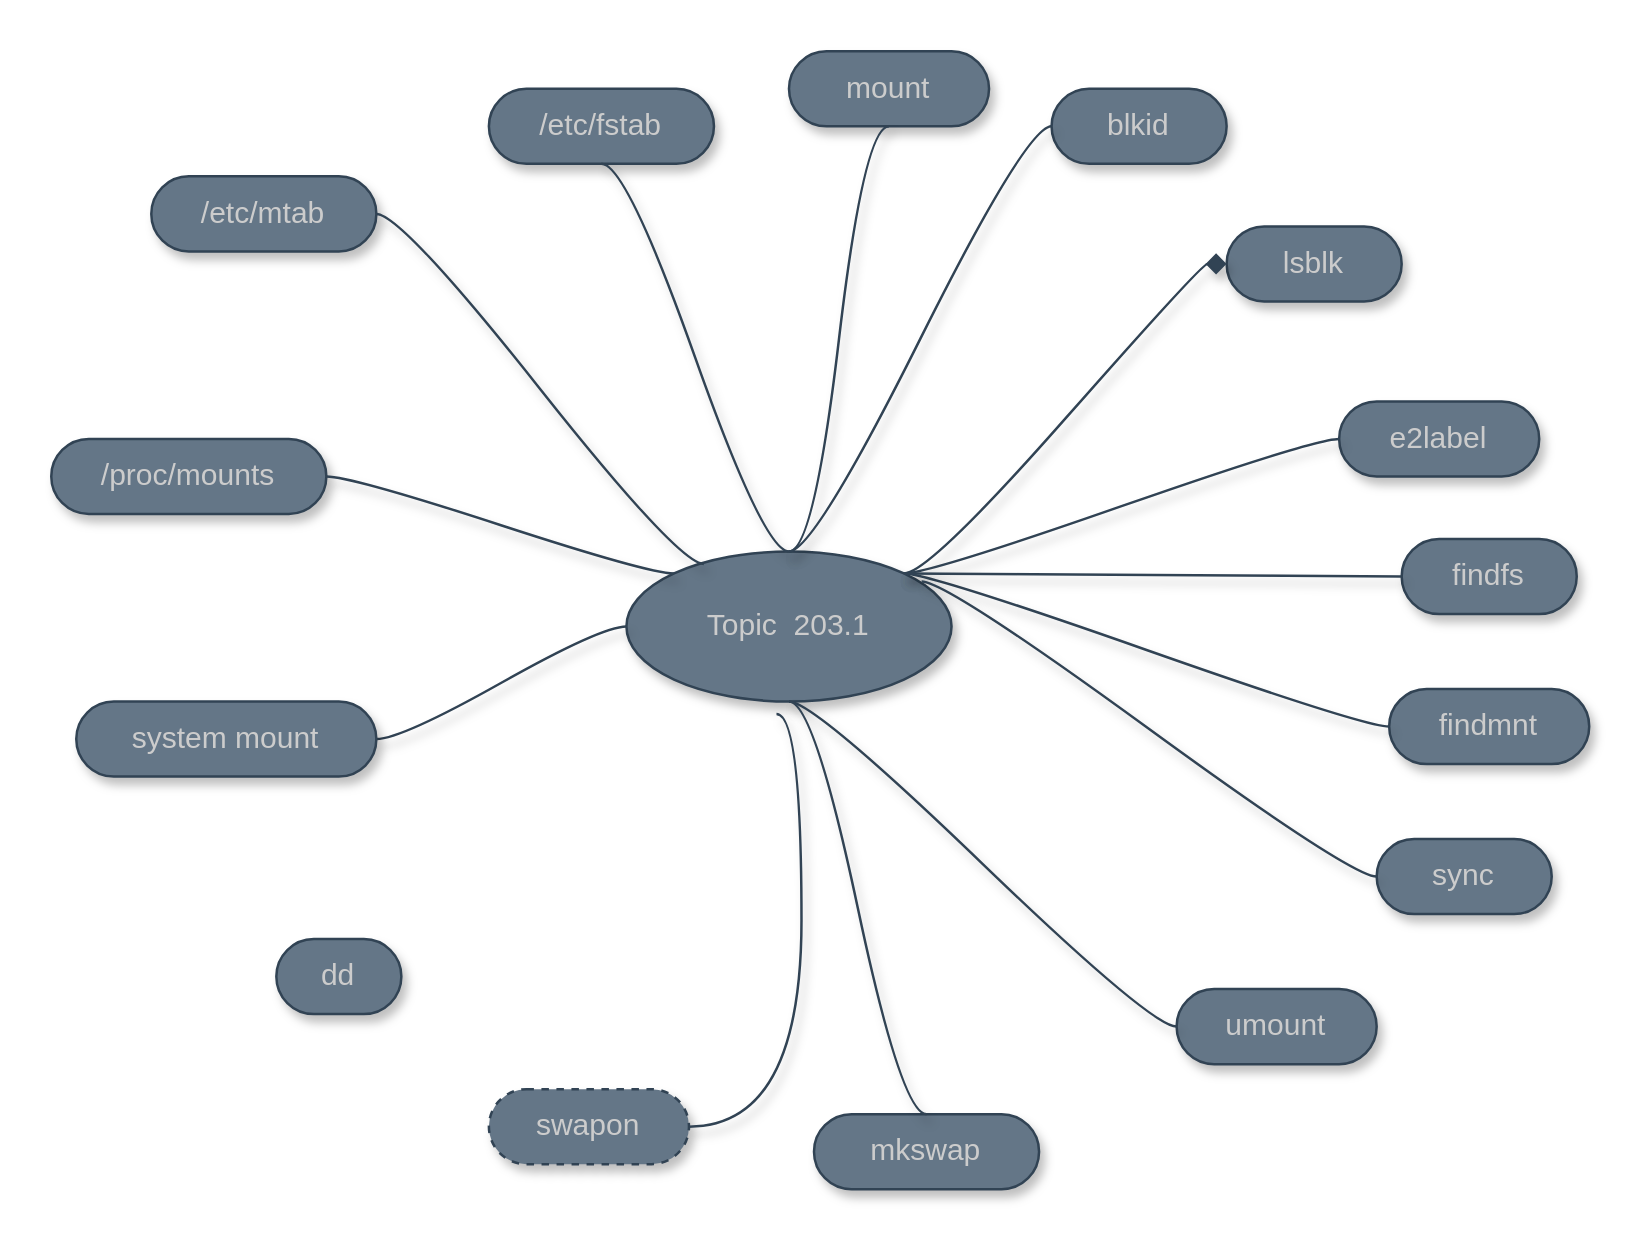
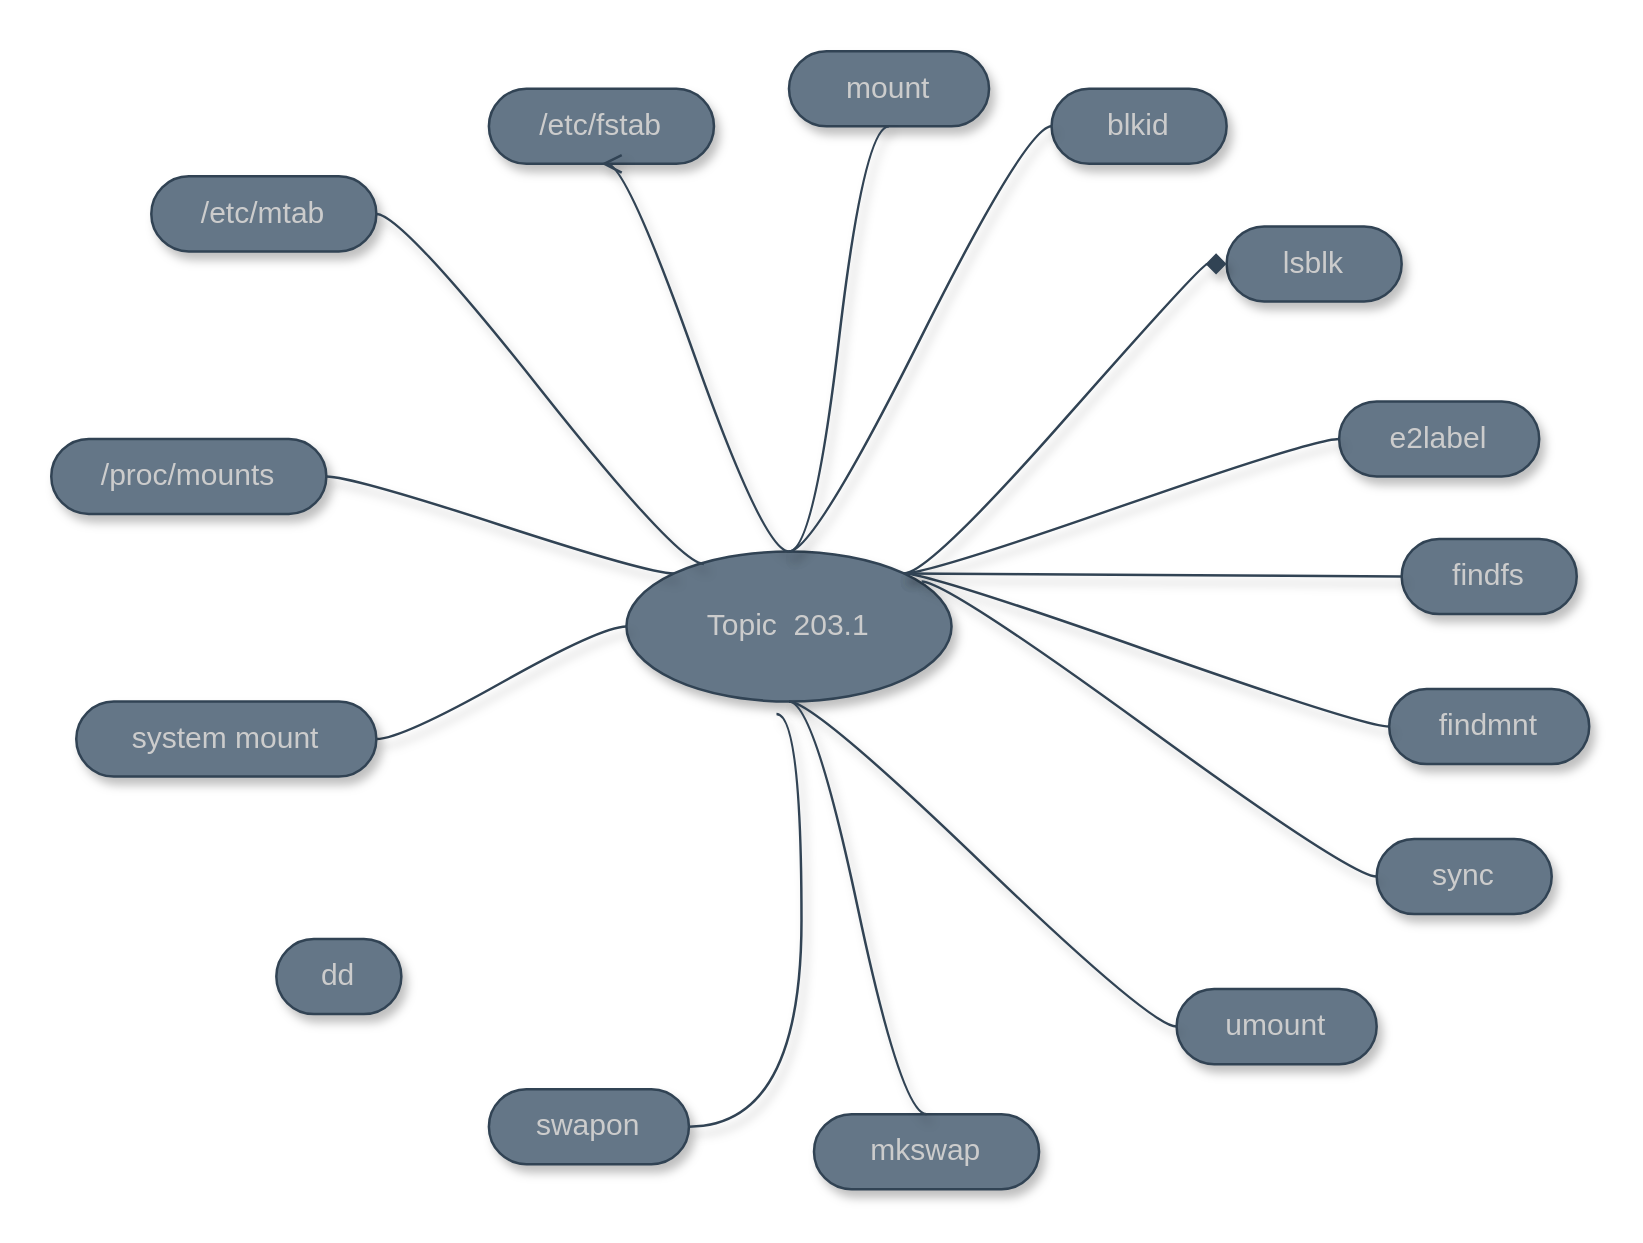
- <mxCell id="13" value="" style="edgeStyle=entityRelationEdgeStyle;startArrow=none;endArrow=none;segment=10;curved=1;exitX=0.5;exitY=0;exitDx=0;exitDy=0;fillColor=#647687;strokeColor=#314354;shadow=1;fontColor=#CCCCCC;sketch=0;entryX=0.5;entryY=1;entryDx=0;entryDy=0;" parent="1" source="2" target="12" edge="1"><mxGeometry relative="1" as="geometry"><mxPoint x="425" y="200" as="sourcePoint" /></mxGeometry></mxCell>
+ <mxCell id="13" value="" style="edgeStyle=entityRelationEdgeStyle;startArrow=none;endArrow=open;segment=10;curved=1;exitX=0.5;exitY=0;exitDx=0;exitDy=0;fillColor=#647687;strokeColor=#314354;shadow=1;fontColor=#CCCCCC;sketch=0;entryX=0.5;entryY=1;entryDx=0;entryDy=0;" parent="1" source="2" target="12" edge="1"><mxGeometry relative="1" as="geometry"><mxPoint x="425" y="200" as="sourcePoint" /></mxGeometry></mxCell>
- <mxCell id="30" value="swapon" style="whiteSpace=wrap;html=1;rounded=1;arcSize=50;align=center;verticalAlign=middle;strokeWidth=1;autosize=1;spacing=4;treeFolding=1;treeMoving=1;newEdgeStyle={&quot;edgeStyle&quot;:&quot;entityRelationEdgeStyle&quot;,&quot;startArrow&quot;:&quot;none&quot;,&quot;endArrow&quot;:&quot;none&quot;,&quot;segment&quot;:10,&quot;curved&quot;:1};fillColor=#647687;fontColor=#CCCCCC;strokeColor=#314354;shadow=1;sketch=0;dashed=1;" parent="1" vertex="1"><mxGeometry x="195" y="435" width="80" height="30" as="geometry" /></mxCell>
+ <mxCell id="30" value="swapon" style="whiteSpace=wrap;html=1;rounded=1;arcSize=50;align=center;verticalAlign=middle;strokeWidth=1;autosize=1;spacing=4;treeFolding=1;treeMoving=1;newEdgeStyle={&quot;edgeStyle&quot;:&quot;entityRelationEdgeStyle&quot;,&quot;startArrow&quot;:&quot;none&quot;,&quot;endArrow&quot;:&quot;none&quot;,&quot;segment&quot;:10,&quot;curved&quot;:1};fillColor=#647687;fontColor=#CCCCCC;strokeColor=#314354;shadow=1;sketch=0;" parent="1" vertex="1"><mxGeometry x="195" y="435" width="80" height="30" as="geometry" /></mxCell>
